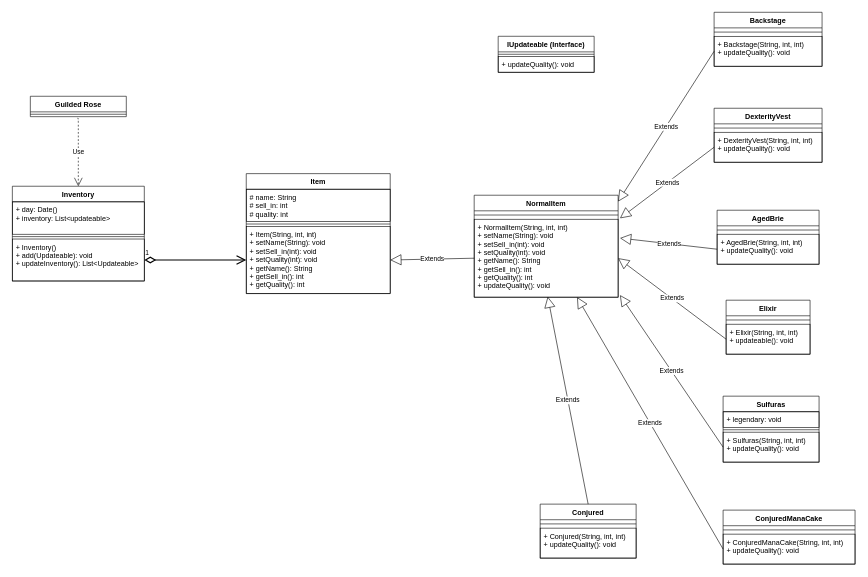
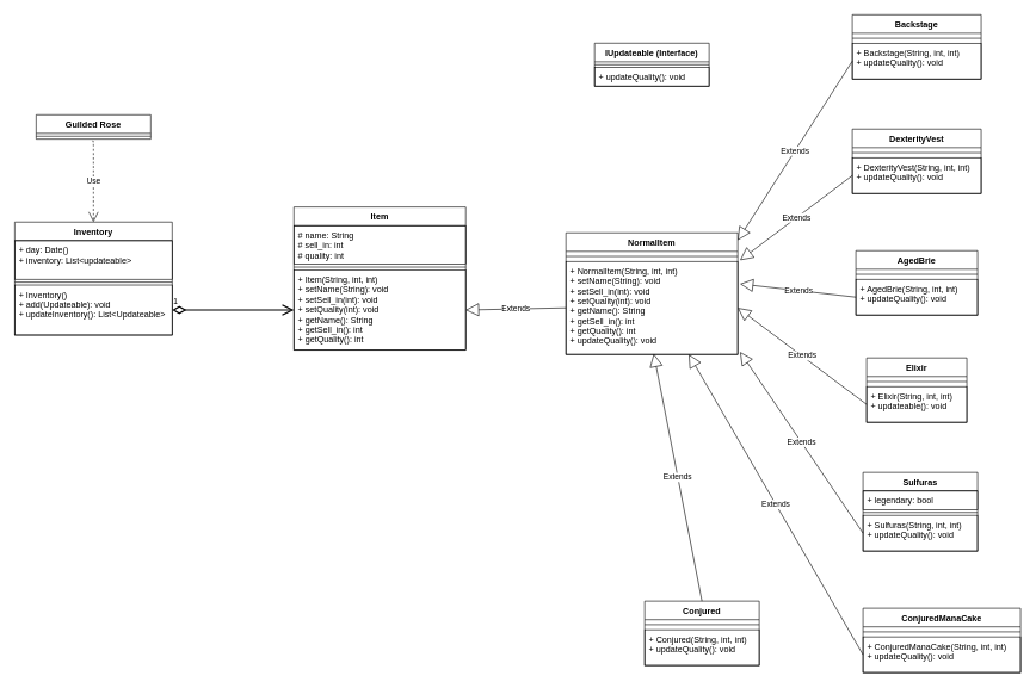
- <mxCell id="34" value="+ legendary: void" style="text;align=left;verticalAlign=top;spacingLeft=4;spacingRight=4;overflow=hidden;rotatable=0;points=[[0,0.5],[1,0.5]];portConstraint=eastwest;strokeColor=#000000;fontColor=#000000;" parent="33" vertex="1"><mxGeometry y="26" width="160" height="26" as="geometry" /></mxCell>
+ <mxCell id="34" value="+ legendary: bool" style="text;align=left;verticalAlign=top;spacingLeft=4;spacingRight=4;overflow=hidden;rotatable=0;points=[[0,0.5],[1,0.5]];portConstraint=eastwest;strokeColor=#000000;fontColor=#000000;" parent="33" vertex="1"><mxGeometry y="26" width="160" height="26" as="geometry" /></mxCell>
